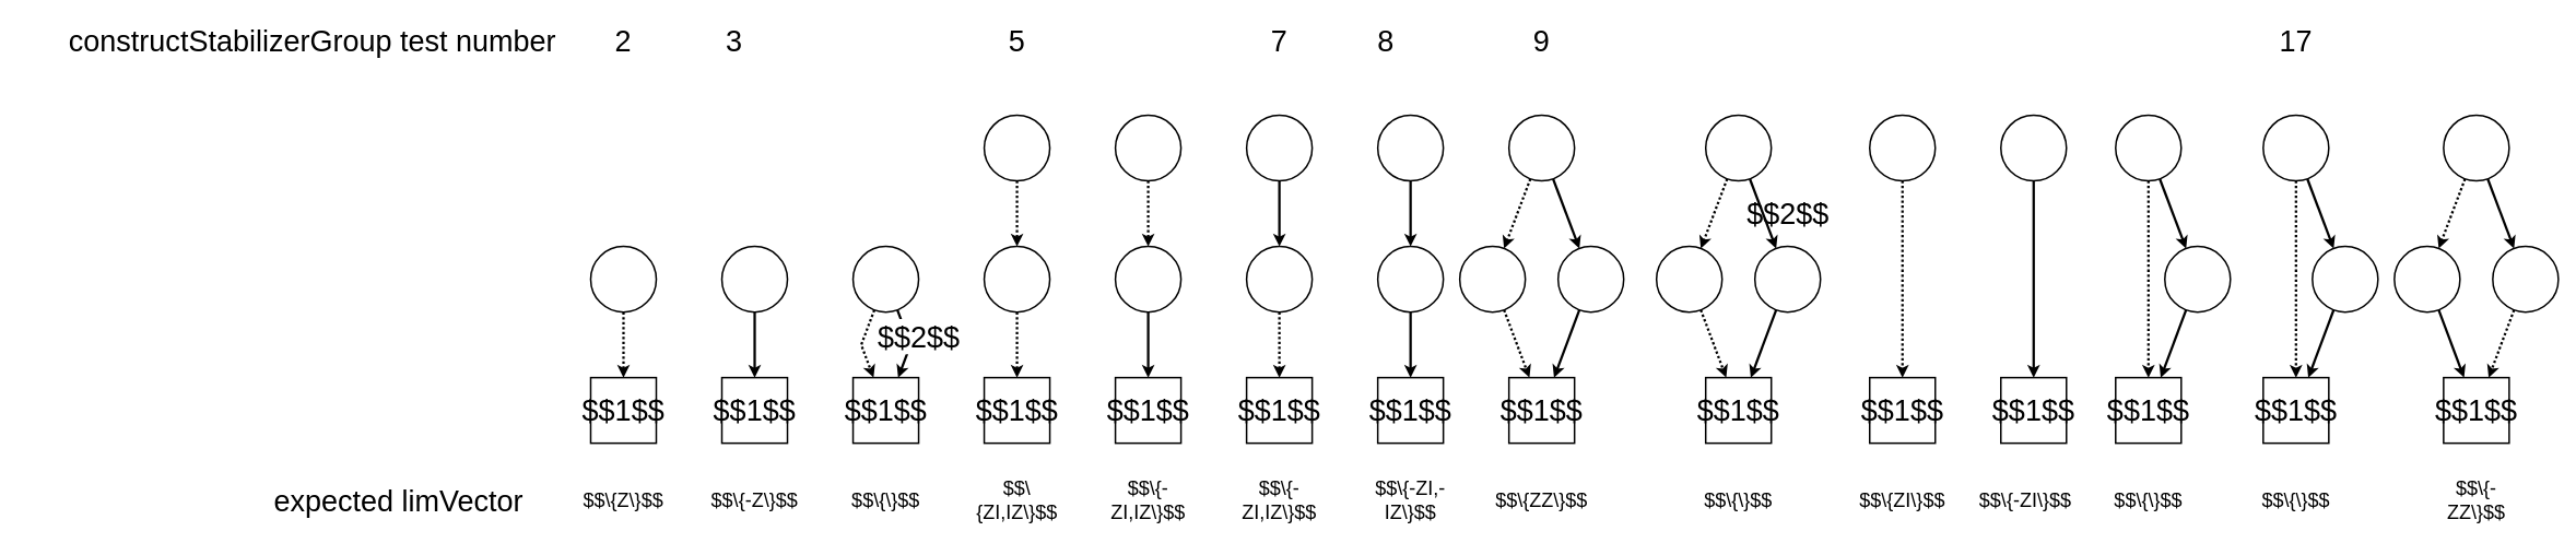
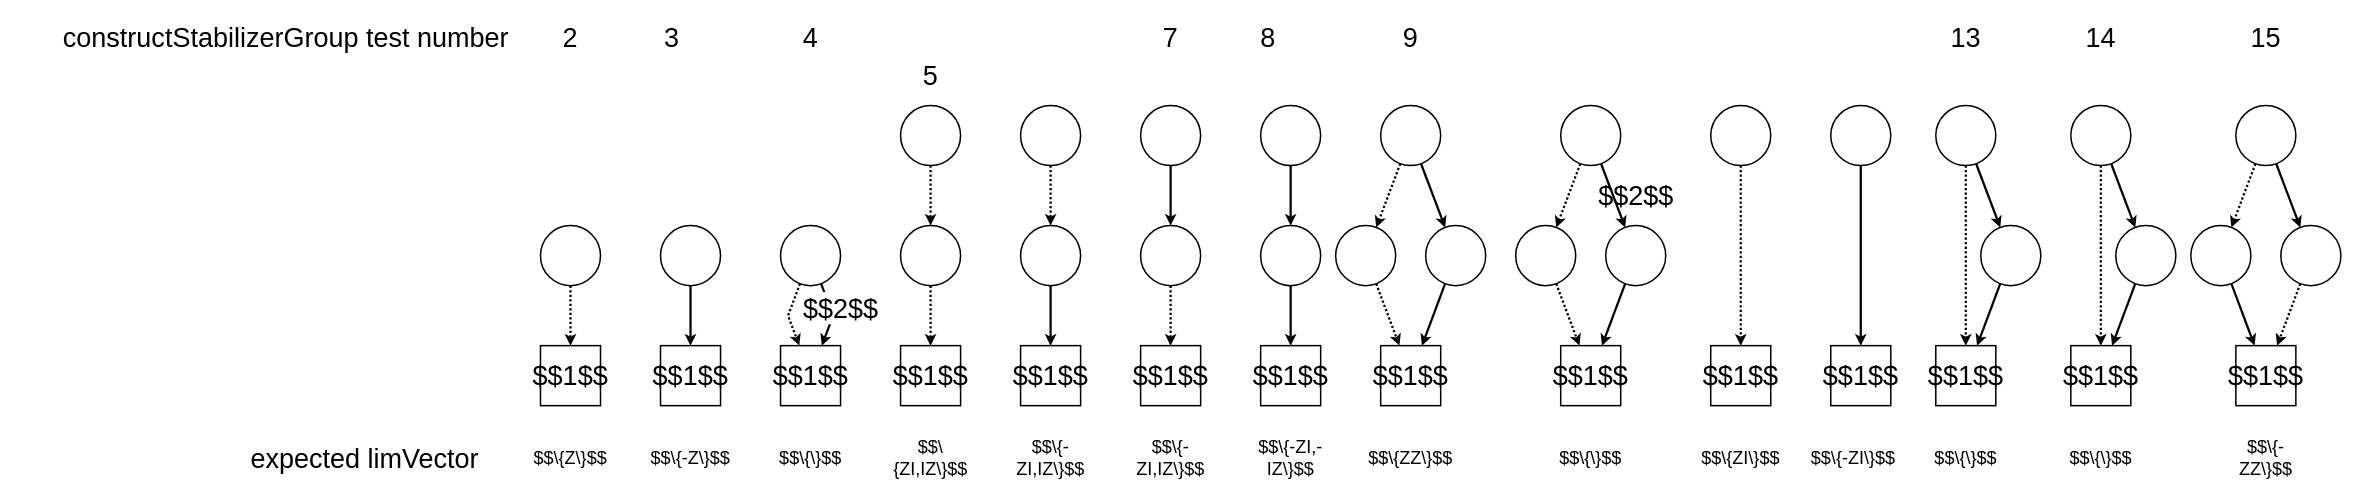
+ <mxCell id="69" value="4" style="text;html=1;strokeColor=none;fillColor=none;align=center;verticalAlign=middle;whiteSpace=wrap;rounded=0;fontSize=36;" vertex="1" parent="1"><mxGeometry x="1040" y="20" width="80" height="60" as="geometry" /></mxCell>
- <mxCell id="70" value="5" style="text;html=1;strokeColor=none;fillColor=none;align=center;verticalAlign=middle;whiteSpace=wrap;rounded=0;fontSize=36;" vertex="1" parent="1"><mxGeometry x="1200" y="20" width="80" height="60" as="geometry" /></mxCell>
+ <mxCell id="70" value="5" style="text;html=1;strokeColor=none;fillColor=none;align=center;verticalAlign=middle;whiteSpace=wrap;rounded=0;fontSize=36;" vertex="1" parent="1"><mxGeometry x="1200" y="70" width="80" height="60" as="geometry" /></mxCell>
+ <mxCell id="88" value="13" style="text;html=1;strokeColor=none;fillColor=none;align=center;verticalAlign=middle;whiteSpace=wrap;rounded=0;fontSize=36;" vertex="1" parent="1"><mxGeometry x="2580" y="20" width="80" height="60" as="geometry" /></mxCell>
- <mxCell id="89" value="17" style="text;html=1;strokeColor=none;fillColor=none;align=center;verticalAlign=middle;whiteSpace=wrap;rounded=0;fontSize=36;" vertex="1" parent="1"><mxGeometry x="2760" y="20" width="80" height="60" as="geometry" /></mxCell>
+ <mxCell id="89" value="14" style="text;html=1;strokeColor=none;fillColor=none;align=center;verticalAlign=middle;whiteSpace=wrap;rounded=0;fontSize=36;" vertex="1" parent="1"><mxGeometry x="2760" y="20" width="80" height="60" as="geometry" /></mxCell>
+ <mxCell id="98" value="15" style="text;html=1;strokeColor=none;fillColor=none;align=center;verticalAlign=middle;whiteSpace=wrap;rounded=0;fontSize=36;" vertex="1" parent="1"><mxGeometry x="2980" y="20" width="80" height="60" as="geometry" /></mxCell>
